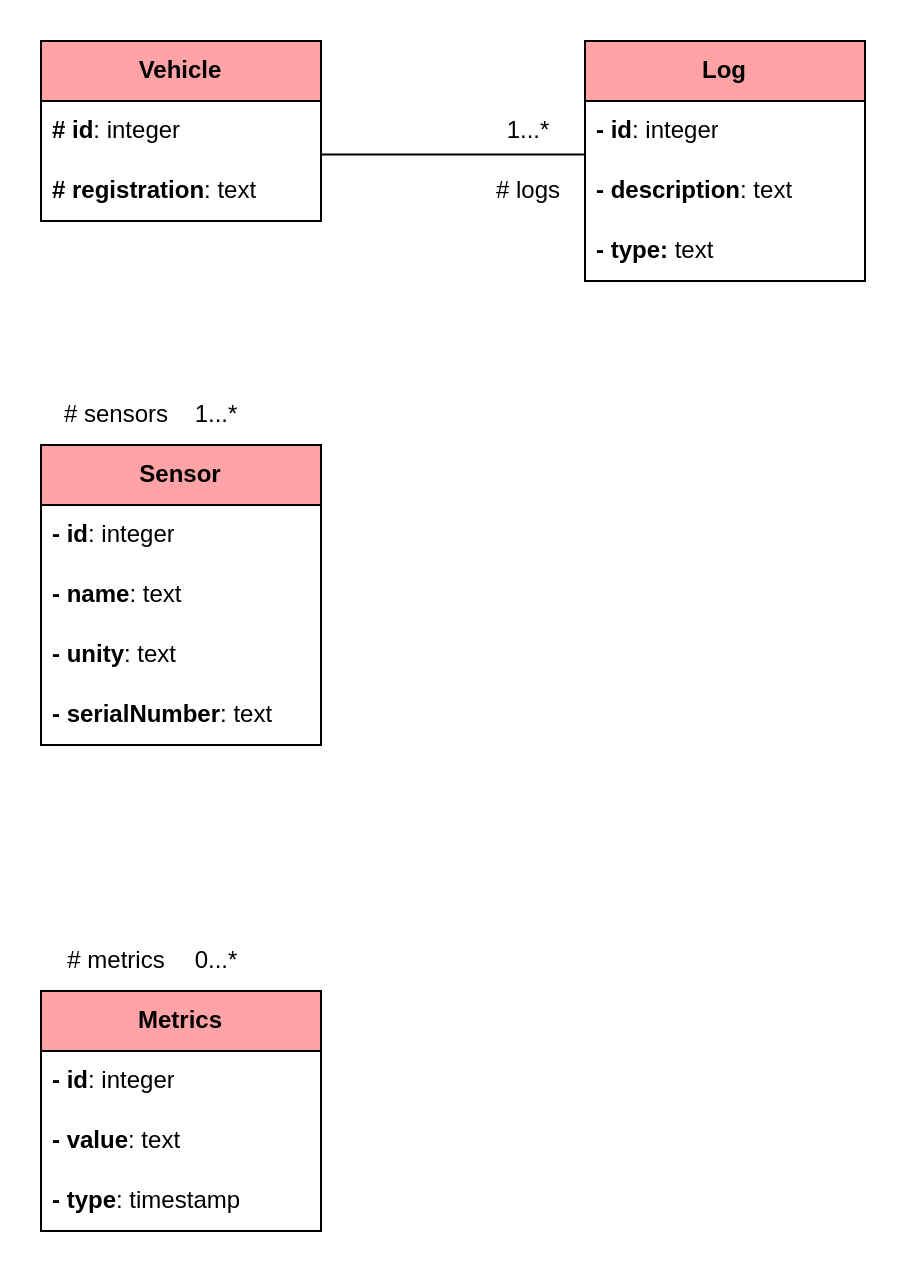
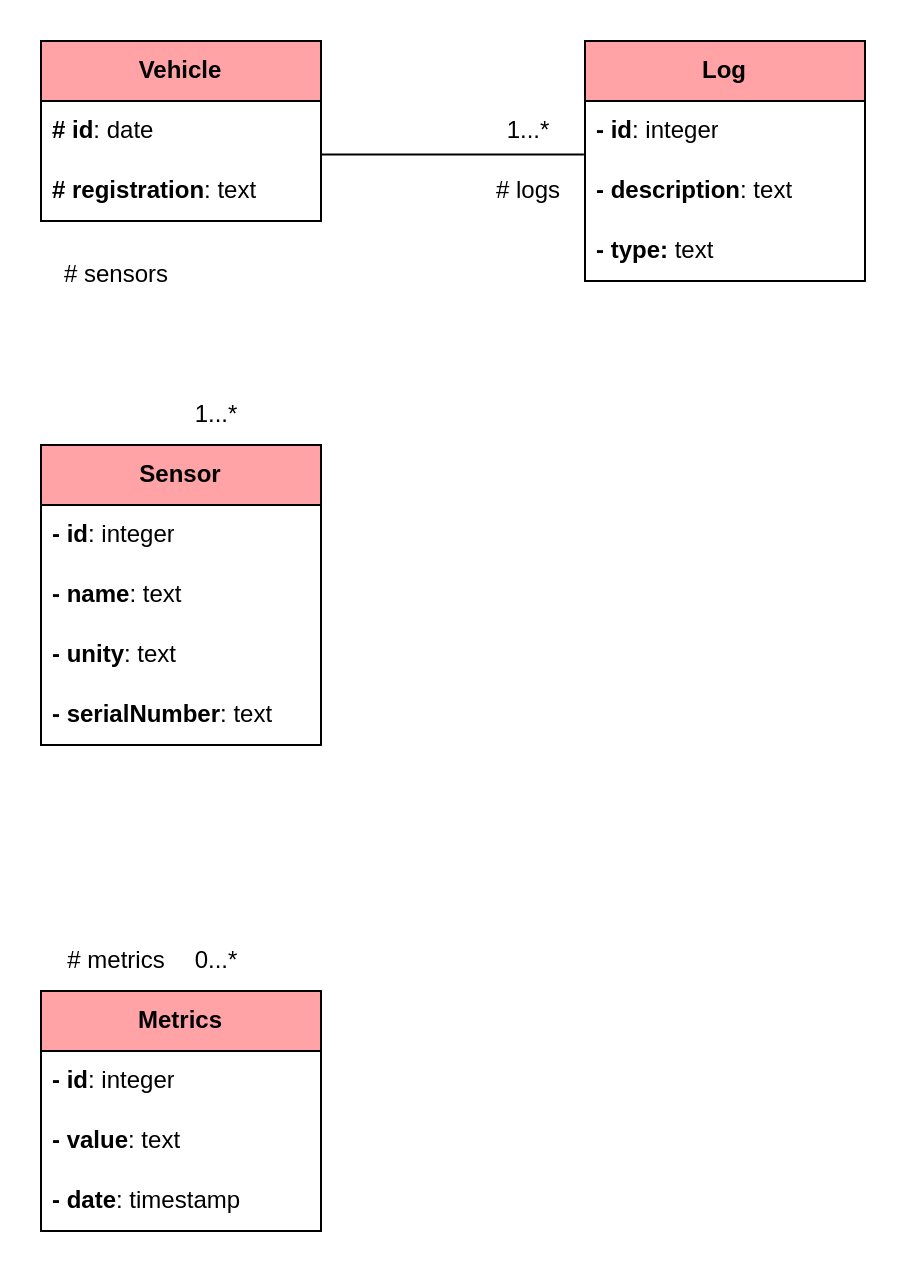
- <mxCell id="3" value="&lt;b&gt;# id&lt;/b&gt;: integer" style="text;strokeColor=none;fillColor=none;align=left;verticalAlign=middle;spacingLeft=4;spacingRight=4;overflow=hidden;points=[[0,0.5],[1,0.5]];portConstraint=eastwest;rotatable=0;whiteSpace=wrap;html=1;" vertex="1" parent="2"><mxGeometry y="30" width="140" height="30" as="geometry" /></mxCell>
+ <mxCell id="3" value="&lt;b&gt;# id&lt;/b&gt;: date" style="text;strokeColor=none;fillColor=none;align=left;verticalAlign=middle;spacingLeft=4;spacingRight=4;overflow=hidden;points=[[0,0.5],[1,0.5]];portConstraint=eastwest;rotatable=0;whiteSpace=wrap;html=1;" vertex="1" parent="2"><mxGeometry y="30" width="140" height="30" as="geometry" /></mxCell>
- <mxCell id="22" value="# sensors" style="text;html=1;align=center;verticalAlign=middle;whiteSpace=wrap;rounded=0;" vertex="1" parent="1"><mxGeometry x="28" y="192" width="60" height="30" as="geometry" /></mxCell>
+ <mxCell id="22" value="# sensors" style="text;html=1;align=center;verticalAlign=middle;whiteSpace=wrap;rounded=0;" vertex="1" parent="1"><mxGeometry x="28" y="122" width="60" height="30" as="geometry" /></mxCell>
- <mxCell id="17" value="&lt;b&gt;- type&lt;/b&gt;: timestamp" style="text;strokeColor=none;fillColor=none;align=left;verticalAlign=middle;spacingLeft=4;spacingRight=4;overflow=hidden;points=[[0,0.5],[1,0.5]];portConstraint=eastwest;rotatable=0;whiteSpace=wrap;html=1;" vertex="1" parent="14"><mxGeometry y="90" width="140" height="30" as="geometry" /></mxCell>
+ <mxCell id="17" value="&lt;b&gt;- date&lt;/b&gt;: timestamp" style="text;strokeColor=none;fillColor=none;align=left;verticalAlign=middle;spacingLeft=4;spacingRight=4;overflow=hidden;points=[[0,0.5],[1,0.5]];portConstraint=eastwest;rotatable=0;whiteSpace=wrap;html=1;" vertex="1" parent="14"><mxGeometry y="90" width="140" height="30" as="geometry" /></mxCell>
